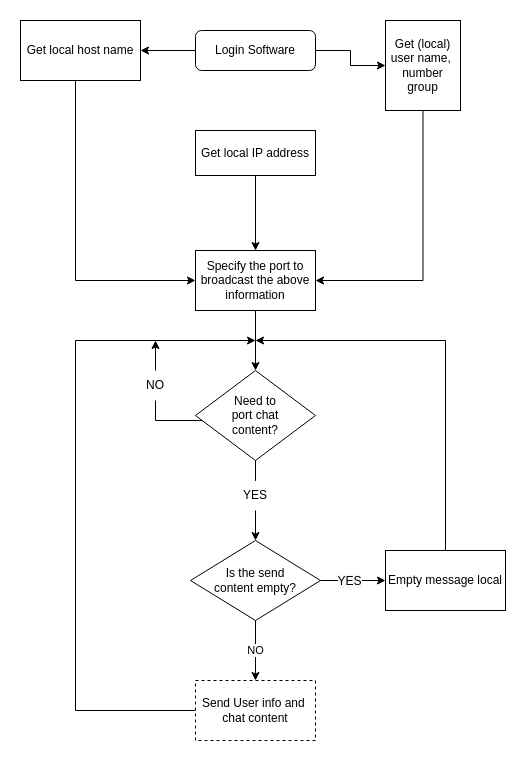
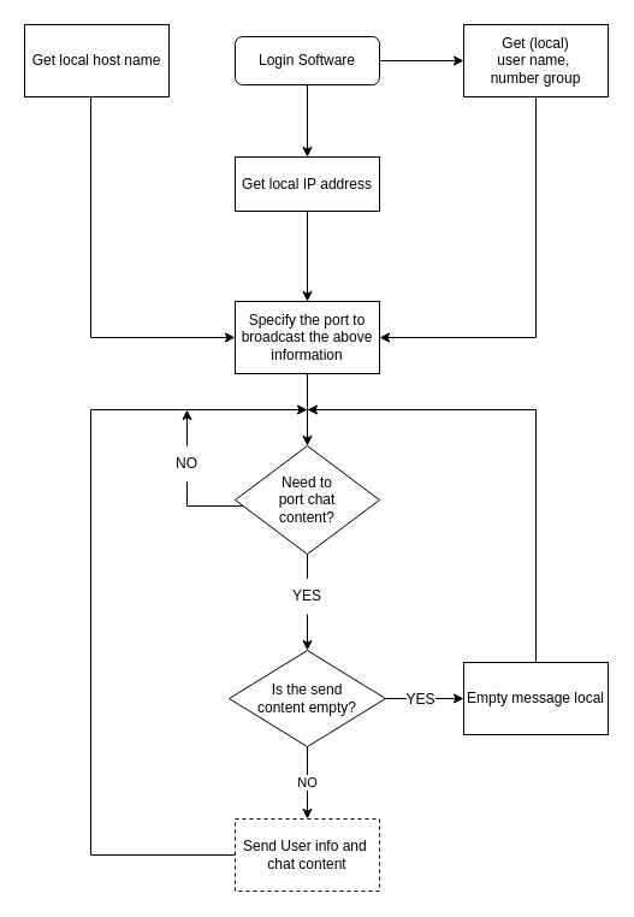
- <mxCell id="3" style="edgeStyle=orthogonalEdgeStyle;rounded=0;orthogonalLoop=1;jettySize=auto;html=1;entryX=1;entryY=0.5;entryDx=0;entryDy=0;" parent="1" source="5" target="11" edge="1"><mxGeometry relative="1" as="geometry" /></mxCell>
- <mxCell id="9" value="Get (local) &lt;br&gt;user name,&amp;nbsp;&lt;br&gt;number group" style="rounded=0;whiteSpace=wrap;html=1;" parent="1" vertex="1"><mxGeometry x="385" y="20" width="75" height="90" as="geometry" /></mxCell>
+ <mxCell id="9" value="Get (local) &lt;br&gt;user name,&amp;nbsp;&lt;br&gt;number group" style="rounded=0;whiteSpace=wrap;html=1;" parent="1" vertex="1"><mxGeometry x="385" y="20" width="120" height="60" as="geometry" /></mxCell>
+ <mxCell id="2" style="edgeStyle=orthogonalEdgeStyle;rounded=0;orthogonalLoop=1;jettySize=auto;html=1;" parent="1" source="5" target="7" edge="1"><mxGeometry relative="1" as="geometry" /></mxCell>
